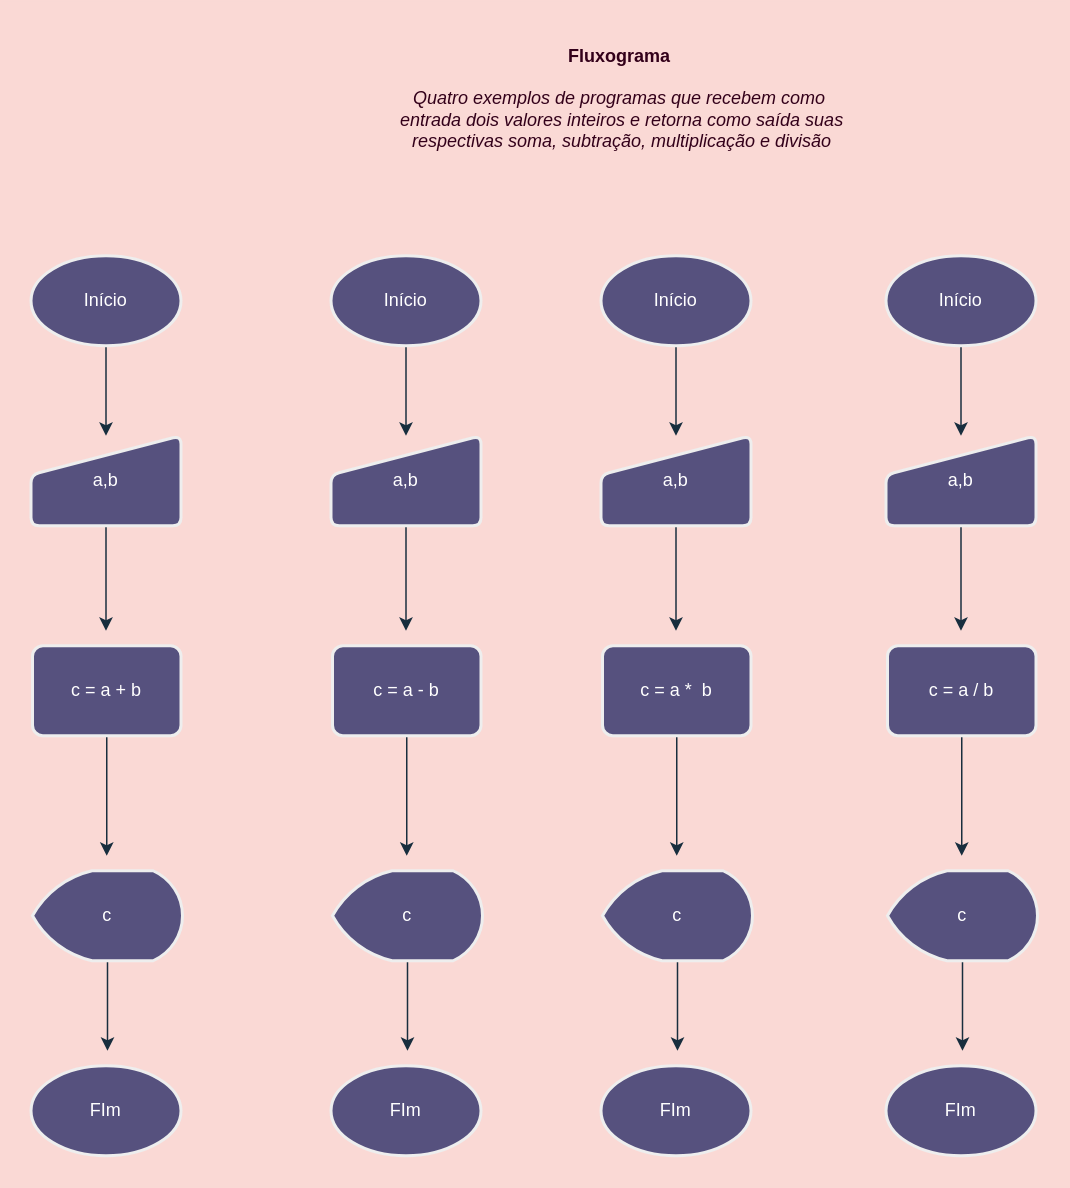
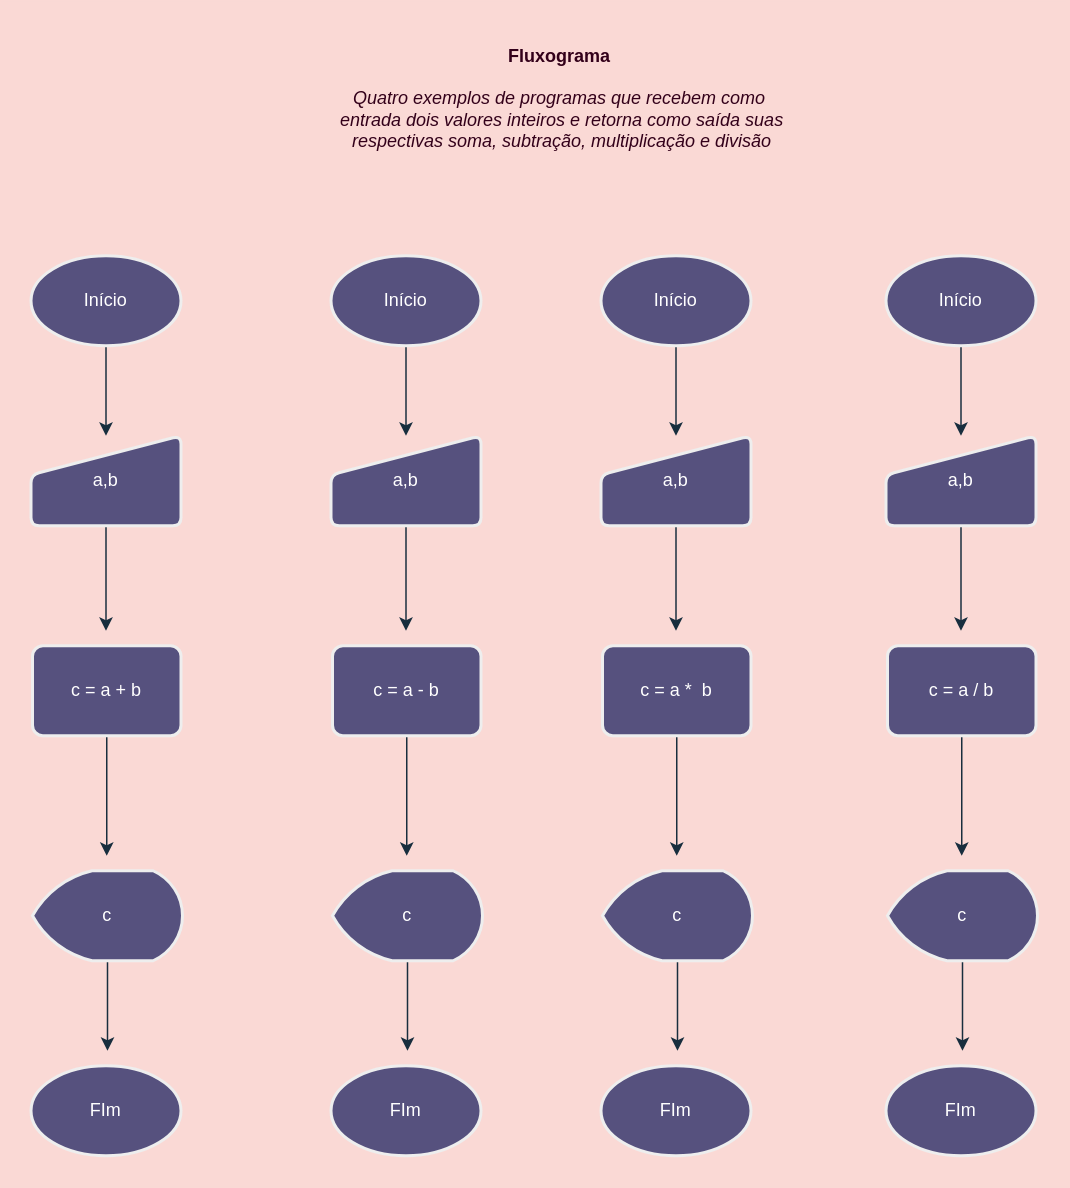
- <mxCell id="38" value="&lt;font style=&quot;&quot; color=&quot;#33001a&quot;&gt;&lt;b&gt;Fluxograma&lt;/b&gt;&lt;br&gt;&lt;i&gt;&lt;br&gt;Quatro exemplos de programas que recebem como&lt;br&gt;&amp;nbsp;entrada dois valores inteiros e retorna como saída suas&lt;br&gt;&amp;nbsp;respectivas soma, subtração, multiplicação e divisão&lt;/i&gt;&lt;br&gt;&lt;/font&gt;" style="text;html=1;align=center;verticalAlign=middle;resizable=0;points=[];autosize=1;strokeColor=none;fillColor=none;fontColor=#FFFFFF;rounded=1;" vertex="1" parent="1"><mxGeometry x="252" y="20" width="320" height="90" as="geometry" /></mxCell>
+ <mxCell id="38" value="&lt;font style=&quot;&quot; color=&quot;#33001a&quot;&gt;&lt;b&gt;Fluxograma&lt;/b&gt;&lt;br&gt;&lt;i&gt;&lt;br&gt;Quatro exemplos de programas que recebem como&lt;br&gt;&amp;nbsp;entrada dois valores inteiros e retorna como saída suas&lt;br&gt;&amp;nbsp;respectivas soma, subtração, multiplicação e divisão&lt;/i&gt;&lt;br&gt;&lt;/font&gt;" style="text;html=1;align=center;verticalAlign=middle;resizable=0;points=[];autosize=1;strokeColor=none;fillColor=none;fontColor=#FFFFFF;rounded=1;" vertex="1" parent="1"><mxGeometry x="212" y="20" width="320" height="90" as="geometry" /></mxCell>
